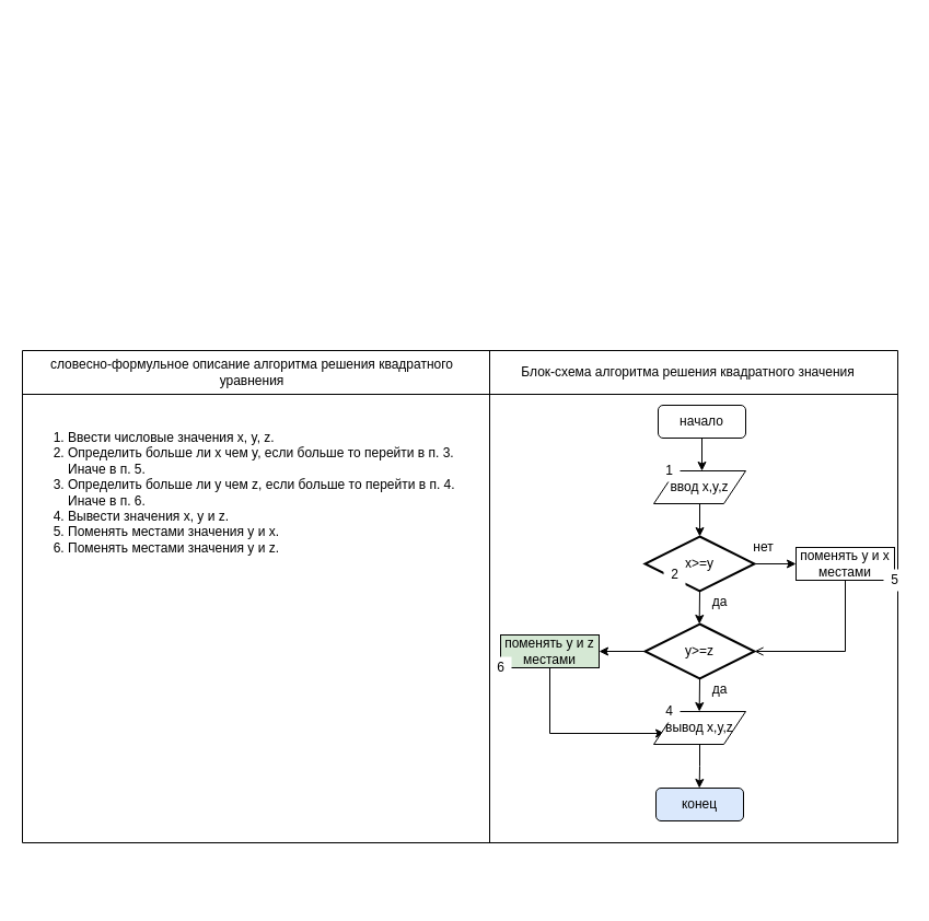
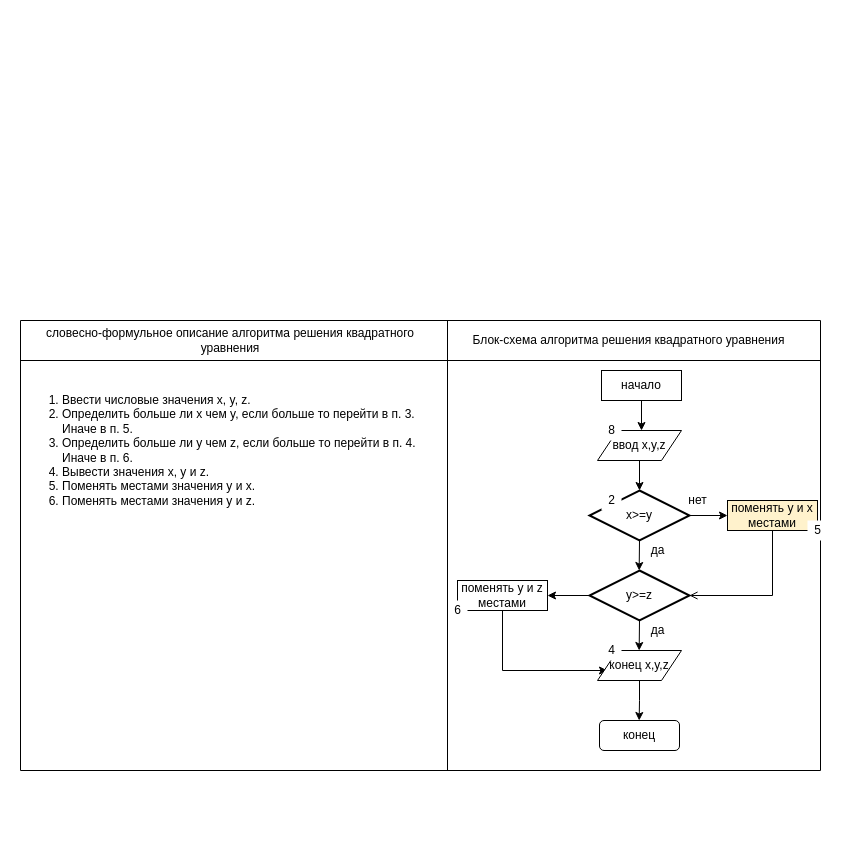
- <mxCell id="30" value="Блок-схема алгоритма решения квадратного значения" style="text;html=1;strokeColor=none;fillColor=none;align=center;verticalAlign=middle;whiteSpace=wrap;rounded=0;" vertex="1" parent="1"><mxGeometry x="447" width="363" height="40" as="geometry" y="320" /></mxCell>
+ <mxCell id="30" value="Блок-схема алгоритма решения квадратного уравнения" style="text;html=1;strokeColor=none;fillColor=none;align=center;verticalAlign=middle;whiteSpace=wrap;rounded=0;" vertex="1" parent="1"><mxGeometry x="447" width="363" height="40" as="geometry" y="320" /></mxCell>
- <mxCell id="4" value="начало" style="rounded=1;whiteSpace=wrap;html=1;" vertex="1" parent="1"><mxGeometry x="601" y="370" width="80" height="30" as="geometry" /></mxCell>
+ <mxCell id="4" value="начало" style="whiteSpace=wrap;html=1;rounded=0;" vertex="1" parent="1"><mxGeometry x="601" y="370" width="80" height="30" as="geometry" /></mxCell>
- <mxCell id="23" value="1" style="text;html=1;align=center;verticalAlign=middle;resizable=0;points=[];autosize=1;strokeColor=none;fillColor=#FFFFFF;" vertex="1" parent="1"><mxGeometry x="601" y="420" width="20" height="20" as="geometry" /></mxCell>
+ <mxCell id="23" value="8" style="text;html=1;align=center;verticalAlign=middle;resizable=0;points=[];autosize=1;strokeColor=none;fillColor=#FFFFFF;" vertex="1" parent="1"><mxGeometry x="601" y="420" width="20" height="20" as="geometry" /></mxCell>
- <mxCell id="13" value="&lt;div&gt;поменять y и x&lt;/div&gt;&lt;div&gt;местами&lt;br&gt;&lt;/div&gt;" style="rounded=0;whiteSpace=wrap;html=1;" vertex="1" parent="1"><mxGeometry x="727" y="500" width="90" height="30" as="geometry" /></mxCell>
+ <mxCell id="13" value="&lt;div&gt;поменять y и x&lt;/div&gt;&lt;div&gt;местами&lt;br&gt;&lt;/div&gt;" style="rounded=0;whiteSpace=wrap;html=1;fillColor=#fff2cc;" vertex="1" parent="1"><mxGeometry x="727" y="500" width="90" height="30" as="geometry" /></mxCell>
- <mxCell id="24" value="2" style="text;html=1;align=center;verticalAlign=middle;resizable=0;points=[];autosize=1;strokeColor=none;fillColor=#FFFFFF;" vertex="1" parent="1"><mxGeometry x="606" y="515" width="20" height="20" as="geometry" /></mxCell>
+ <mxCell id="24" value="2" style="text;html=1;align=center;verticalAlign=middle;resizable=0;points=[];autosize=1;strokeColor=none;fillColor=#FFFFFF;" vertex="1" parent="1"><mxGeometry x="601" y="490" width="20" height="20" as="geometry" /></mxCell>
- <mxCell id="19" value="&lt;div&gt;поменять y и z&lt;br&gt;&lt;/div&gt;&lt;div&gt;местами&lt;br&gt;&lt;/div&gt;" style="rounded=0;whiteSpace=wrap;html=1;fillColor=#d5e8d4;" vertex="1" parent="1"><mxGeometry x="457" y="580" width="90" height="30" as="geometry" /></mxCell>
+ <mxCell id="19" value="&lt;div&gt;поменять y и z&lt;br&gt;&lt;/div&gt;&lt;div&gt;местами&lt;br&gt;&lt;/div&gt;" style="rounded=0;whiteSpace=wrap;html=1;" vertex="1" parent="1"><mxGeometry x="457" y="580" width="90" height="30" as="geometry" /></mxCell>
- <mxCell id="21" value="вывод x,y,z" style="shape=parallelogram;perimeter=parallelogramPerimeter;whiteSpace=wrap;html=1;fixedSize=1;" vertex="1" parent="1"><mxGeometry x="597" y="650" width="84" height="30" as="geometry" /></mxCell>
+ <mxCell id="21" value="конец x,y,z" style="shape=parallelogram;perimeter=parallelogramPerimeter;whiteSpace=wrap;html=1;fixedSize=1;" vertex="1" parent="1"><mxGeometry x="597" y="650" width="84" height="30" as="geometry" /></mxCell>
- <mxCell id="22" value="конец" style="rounded=1;whiteSpace=wrap;html=1;fillColor=#dae8fc;" vertex="1" parent="1"><mxGeometry x="599" y="720" width="80" height="30" as="geometry" /></mxCell>
+ <mxCell id="22" value="конец" style="rounded=1;whiteSpace=wrap;html=1;" vertex="1" parent="1"><mxGeometry x="599" y="720" width="80" height="30" as="geometry" /></mxCell>
